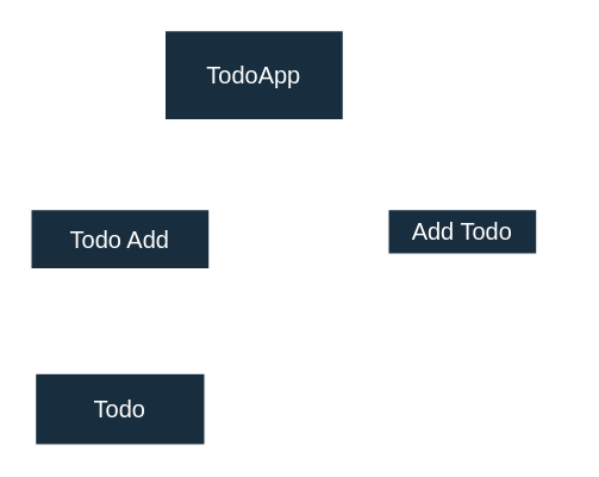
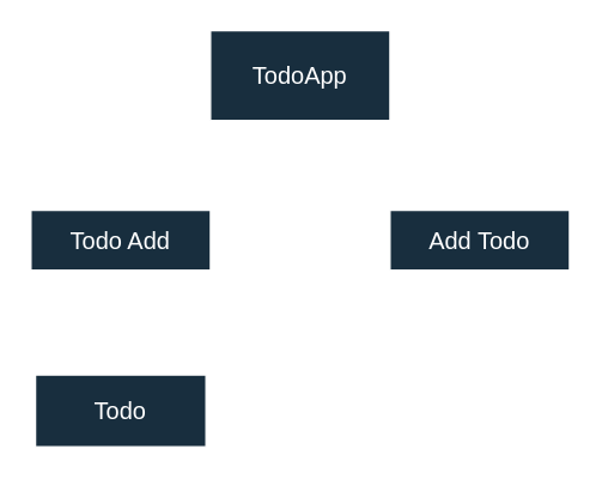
- <mxCell id="2" value="&lt;font size=&quot;3&quot;&gt;TodoApp&lt;/font&gt;" style="rounded=0;whiteSpace=wrap;html=1;labelBackgroundColor=none;fillColor=#182E3E;strokeColor=#FFFFFF;fontColor=#FFFFFF;" parent="1" vertex="1"><mxGeometry x="110" y="20" width="120" height="60" as="geometry" /></mxCell>
+ <mxCell id="2" value="&lt;font size=&quot;3&quot;&gt;TodoApp&lt;/font&gt;" style="rounded=0;whiteSpace=wrap;html=1;labelBackgroundColor=none;fillColor=#182E3E;strokeColor=#FFFFFF;fontColor=#FFFFFF;" parent="1" vertex="1"><mxGeometry x="140" y="20" width="120" height="60" as="geometry" /></mxCell>
- <mxCell id="4" value="&lt;font size=&quot;3&quot;&gt;Add Todo&lt;/font&gt;" style="rounded=0;whiteSpace=wrap;html=1;labelBackgroundColor=none;fillColor=#182E3E;strokeColor=#FFFFFF;fontColor=#FFFFFF;" parent="1" vertex="1"><mxGeometry x="260" y="140" width="100" height="30" as="geometry" /></mxCell>
+ <mxCell id="4" value="&lt;font size=&quot;3&quot;&gt;Add Todo&lt;/font&gt;" style="rounded=0;whiteSpace=wrap;html=1;labelBackgroundColor=none;fillColor=#182E3E;strokeColor=#FFFFFF;fontColor=#FFFFFF;" parent="1" vertex="1"><mxGeometry x="260" y="140" width="120" height="40" as="geometry" /></mxCell>
